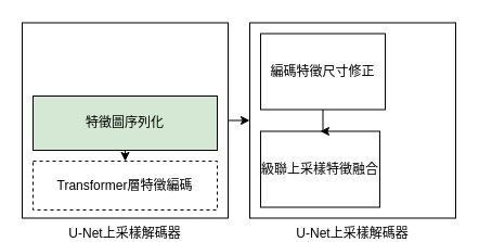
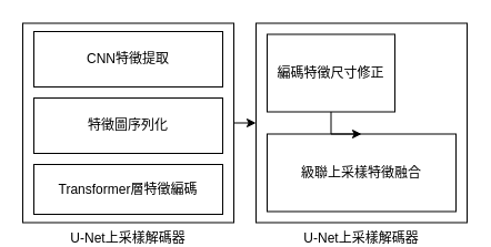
+ <mxCell id="4" value="CNN特徵提取" style="rounded=0;whiteSpace=wrap;html=1;" vertex="1" parent="1"><mxGeometry x="30" y="28" width="170" height="50" as="geometry" /></mxCell>
- <mxCell id="7" value="特徵圖序列化" style="rounded=0;whiteSpace=wrap;html=1;fillColor=#d5e8d4;" vertex="1" parent="1"><mxGeometry x="30" y="88" width="170" height="50" as="geometry" /></mxCell>
+ <mxCell id="7" value="特徵圖序列化" style="rounded=0;whiteSpace=wrap;html=1;" vertex="1" parent="1"><mxGeometry x="30" y="88" width="170" height="50" as="geometry" /></mxCell>
- <mxCell id="6" style="edgeStyle=orthogonalEdgeStyle;rounded=0;orthogonalLoop=1;jettySize=auto;html=1;exitX=0.5;exitY=1;exitDx=0;exitDy=0;entryX=0.5;entryY=0;entryDx=0;entryDy=0;" edge="1" parent="1" source="7" target="8"><mxGeometry relative="1" as="geometry" /></mxCell>
- <mxCell id="5" value="級聯上采樣特徵融合" style="rounded=0;whiteSpace=wrap;html=1;" vertex="1" parent="1"><mxGeometry x="240" y="120.5" width="110" height="70" as="geometry" /></mxCell>
+ <mxCell id="5" value="級聯上采樣特徵融合" style="rounded=0;whiteSpace=wrap;html=1;" vertex="1" parent="1"><mxGeometry x="240" y="120.5" width="170" height="70" as="geometry" /></mxCell>
- <mxCell id="8" value="Transformer層特徵編碼" style="rounded=0;whiteSpace=wrap;html=1;dashed=1;" vertex="1" parent="1"><mxGeometry x="30" y="148" width="170" height="45" as="geometry" /></mxCell>
+ <mxCell id="8" value="Transformer層特徵編碼" style="rounded=0;whiteSpace=wrap;html=1;" vertex="1" parent="1"><mxGeometry x="30" y="148" width="170" height="45" as="geometry" /></mxCell>
